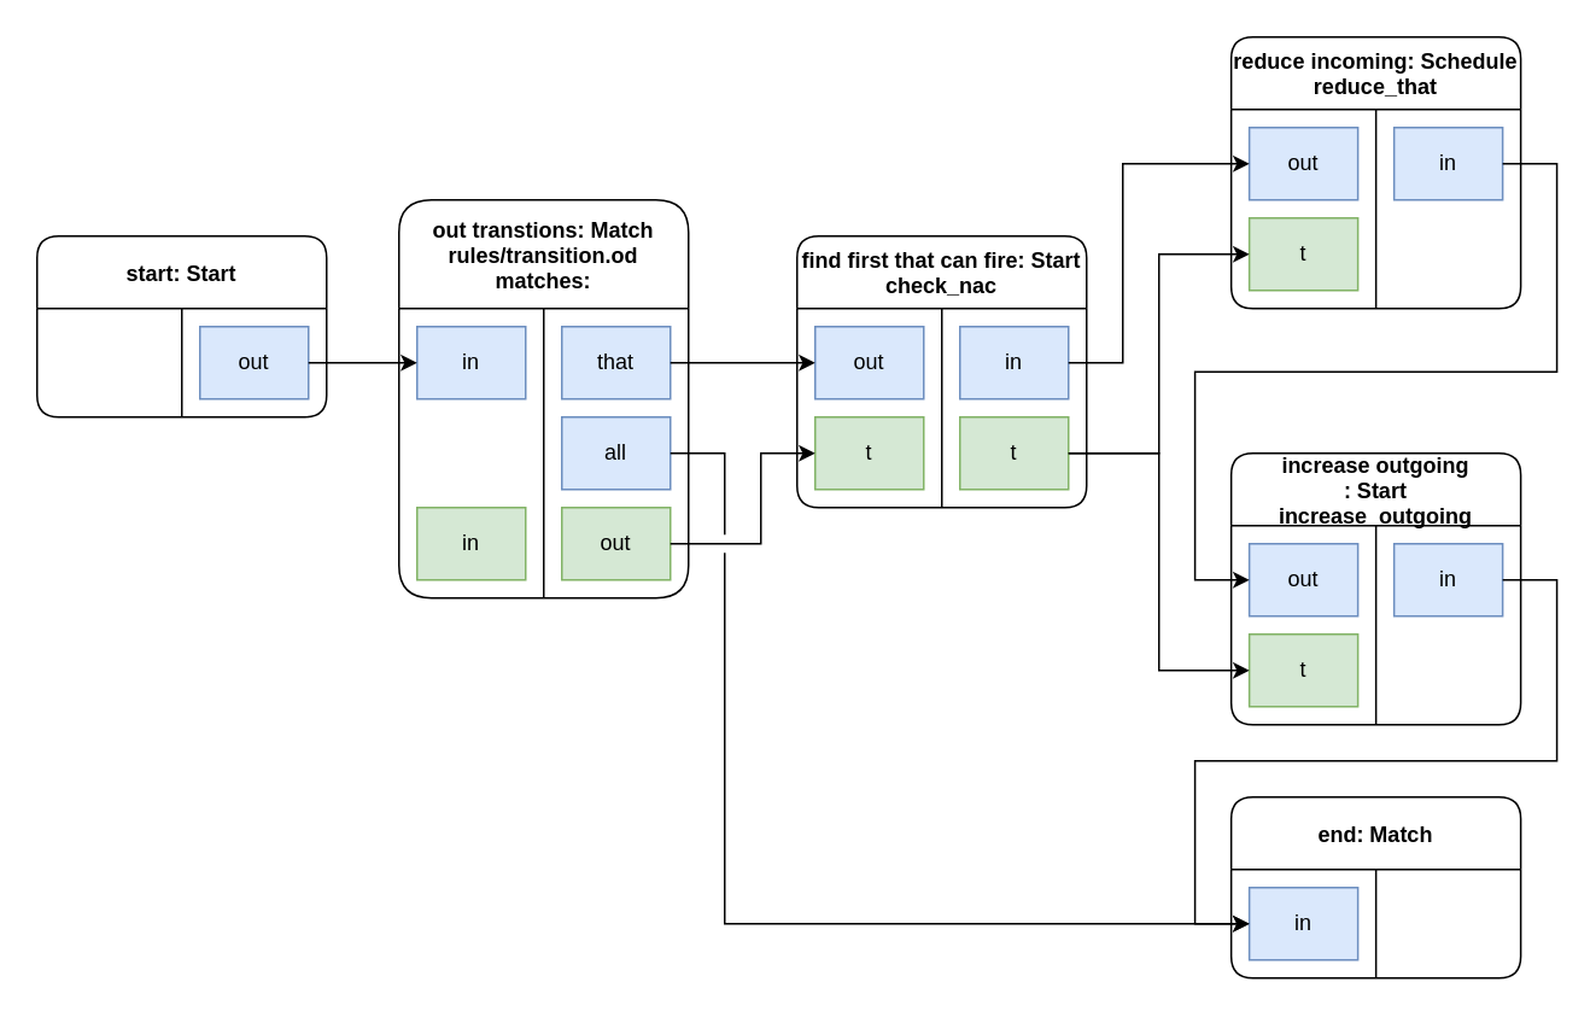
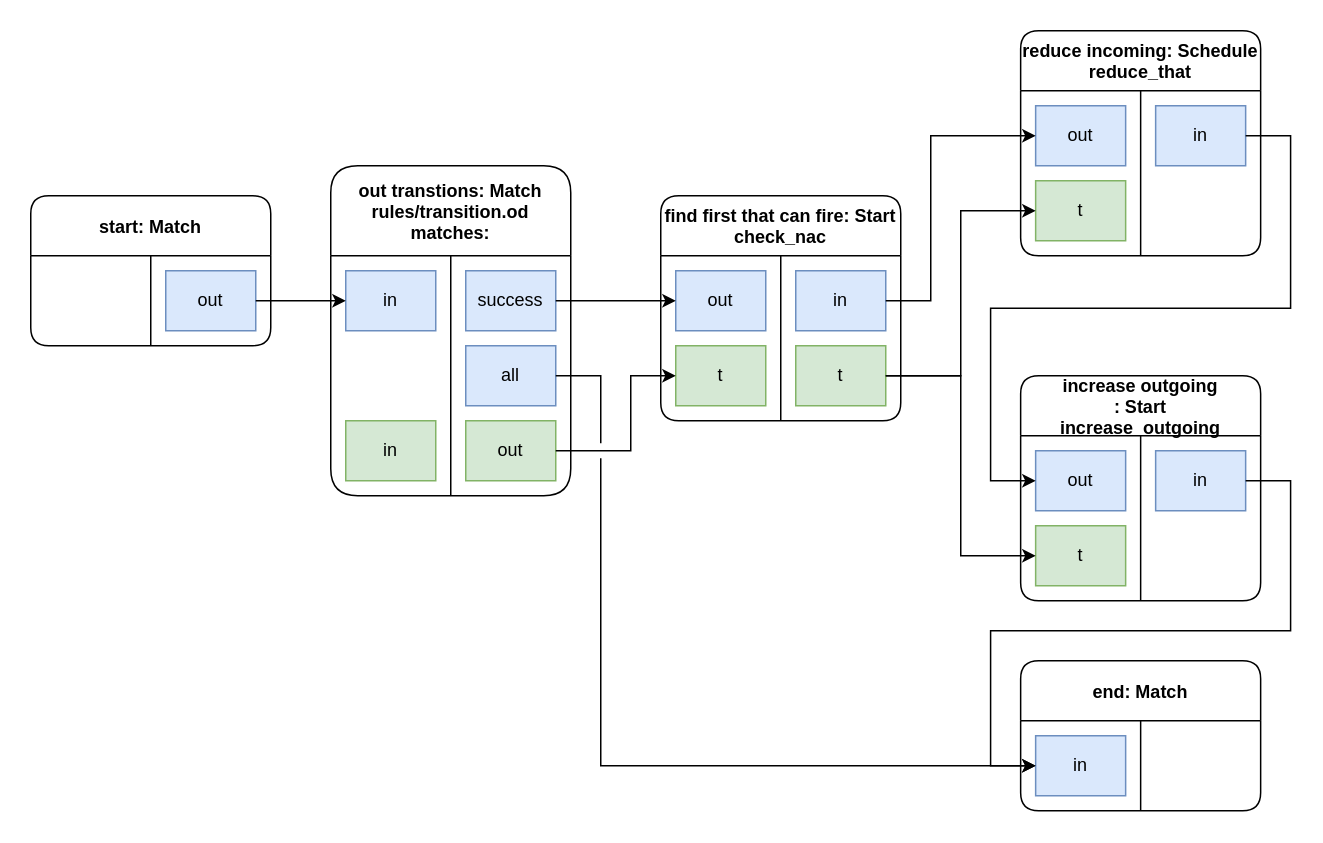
- <mxCell id="2" value="start: Start" style="shape=table;childLayout=tableLayout;startSize=40;collapsible=0;recursiveResize=1;expand=0;fontStyle=1;editable=1;movable=1;resizable=1;rotatable=0;deletable=1;locked=0;connectable=0;allowArrows=0;pointerEvents=0;perimeter=rectanglePerimeter;rounded=1;container=1;dropTarget=0;swimlaneHead=1;swimlaneBody=1;top=1;noLabel=0;autosize=0;resizeHeight=0;spacing=2;metaEdit=1;resizeWidth=0;arcSize=10;" parent="1" vertex="1"><mxGeometry x="20" y="130" width="160" height="100" as="geometry" /></mxCell>
+ <mxCell id="2" value="start: Match" style="shape=table;childLayout=tableLayout;startSize=40;collapsible=0;recursiveResize=1;expand=0;fontStyle=1;editable=1;movable=1;resizable=1;rotatable=0;deletable=1;locked=0;connectable=0;allowArrows=0;pointerEvents=0;perimeter=rectanglePerimeter;rounded=1;container=1;dropTarget=0;swimlaneHead=1;swimlaneBody=1;top=1;noLabel=0;autosize=0;resizeHeight=0;spacing=2;metaEdit=1;resizeWidth=0;arcSize=10;" parent="1" vertex="1"><mxGeometry x="20" y="130" width="160" height="100" as="geometry" /></mxCell>
- <mxCell id="14" value="that" style="rounded=0;whiteSpace=wrap;html=1;fillColor=#dae8fc;strokeColor=#6c8ebf;" parent="12" vertex="1"><mxGeometry x="10" y="10" width="60" height="40" as="geometry" /></mxCell>
+ <mxCell id="14" value="success" style="rounded=0;whiteSpace=wrap;html=1;fillColor=#dae8fc;strokeColor=#6c8ebf;" parent="12" vertex="1"><mxGeometry x="10" y="10" width="60" height="40" as="geometry" /></mxCell>
